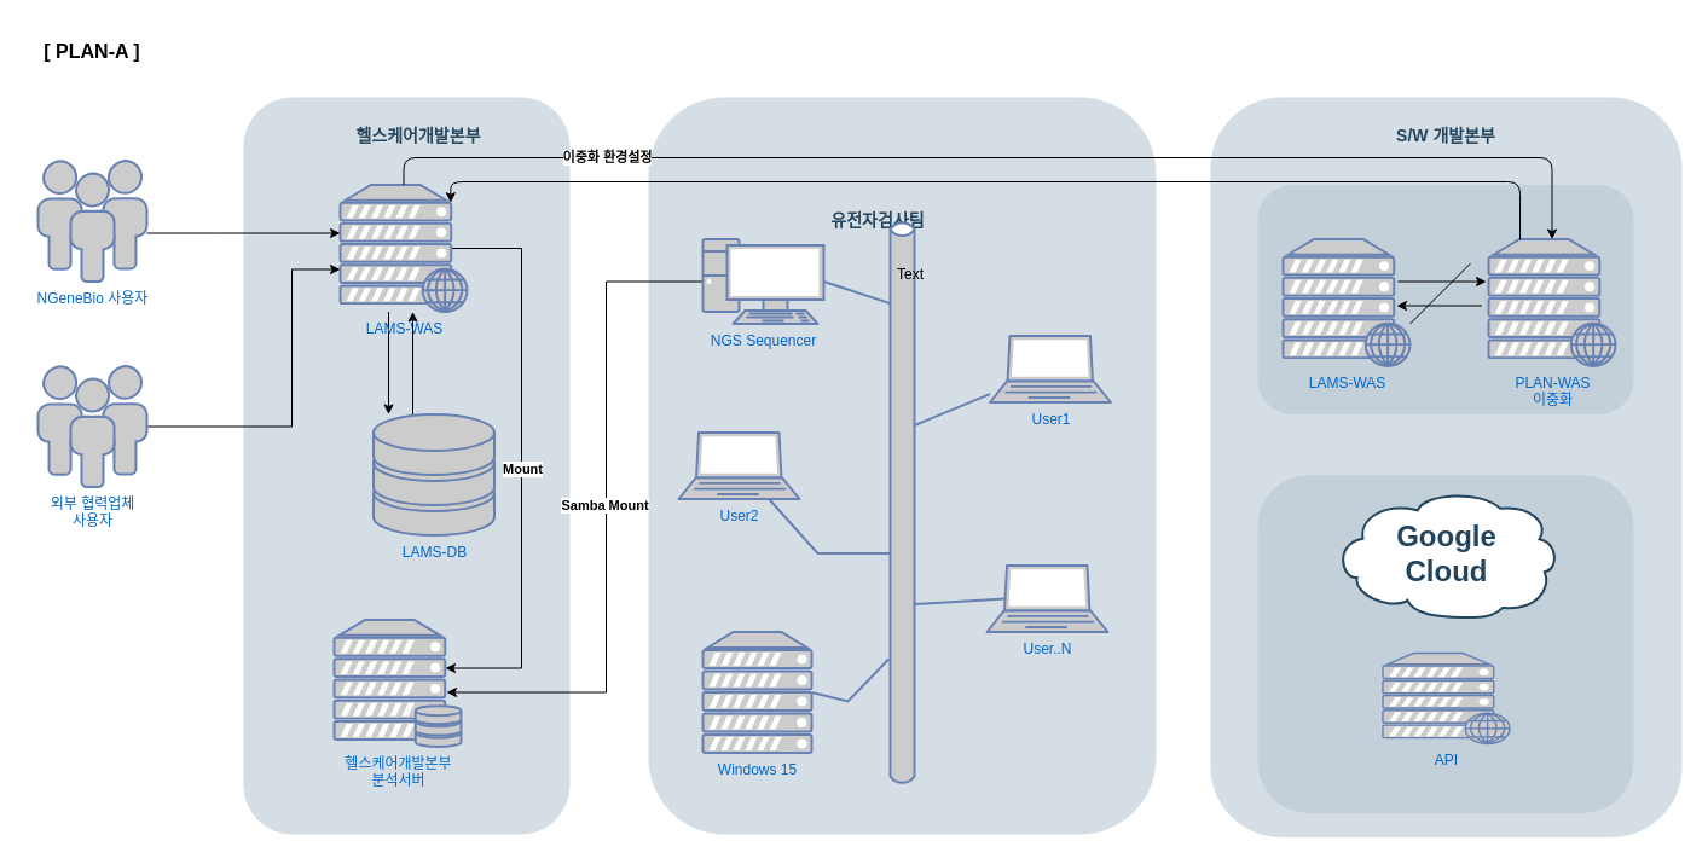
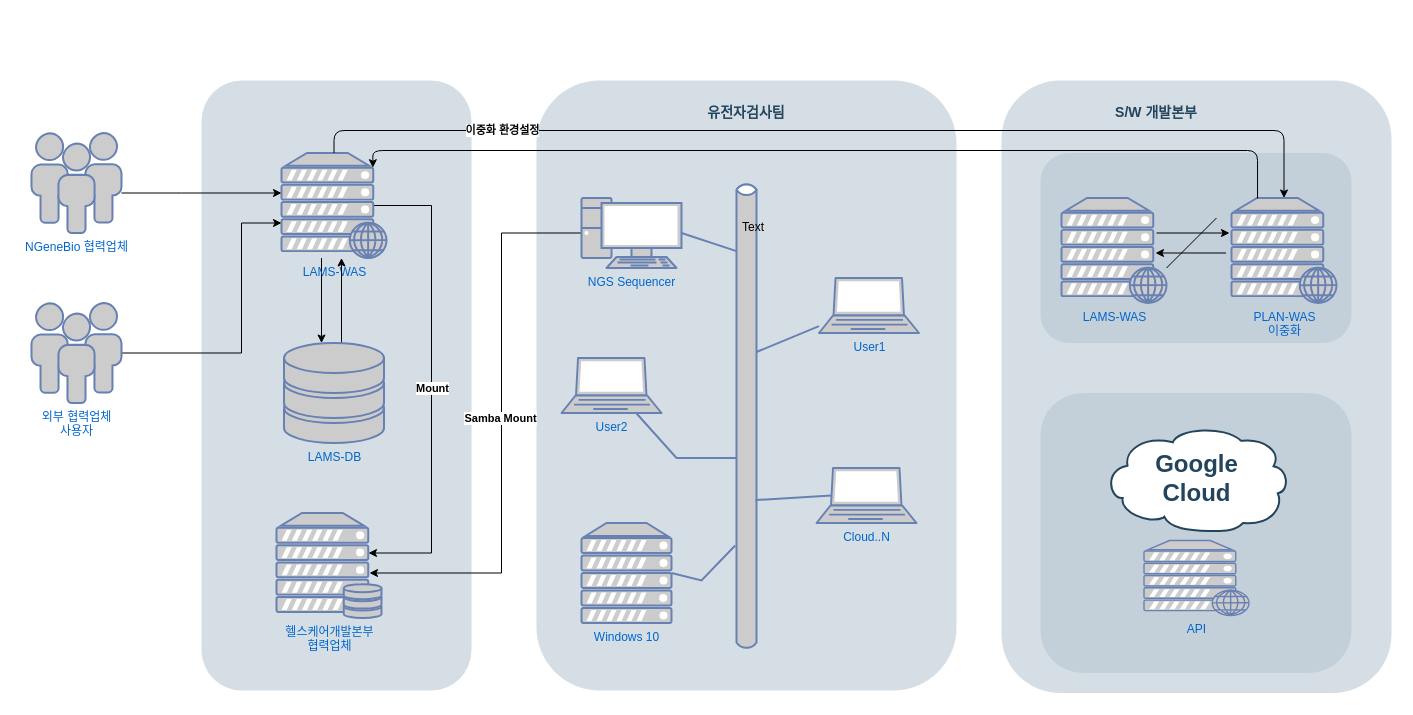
- <mxCell id="45" value="[ PLAN-A ]" style="text;html=1;strokeColor=none;fillColor=none;align=center;verticalAlign=middle;whiteSpace=wrap;rounded=0;fontStyle=1;fontSize=16;" vertex="1" parent="1"><mxGeometry x="20" y="20" width="112" height="43" as="geometry" /></mxCell>
- <mxCell id="18" value="&lt;font color=&quot;#23445d&quot;&gt;헬스케어개발본부&lt;/font&gt;" style="rounded=1;whiteSpace=wrap;html=1;strokeColor=none;fillColor=none;fontSize=14;fontColor=#742B21;align=center;fontStyle=1" vertex="1" parent="1"><mxGeometry x="276" y="102.5" width="140" height="19" as="geometry" /></mxCell>
- <mxCell id="34" value="&lt;font color=&quot;#23445d&quot;&gt;S/W 개발본부&lt;/font&gt;" style="rounded=1;whiteSpace=wrap;html=1;strokeColor=none;fillColor=none;fontSize=14;fontColor=#742B21;align=center;fontStyle=1" vertex="1" parent="1"><mxGeometry x="1126" y="102.5" width="140" height="19" as="geometry" /></mxCell>
+ <mxCell id="34" value="&lt;font color=&quot;#23445d&quot;&gt;S/W 개발본부&lt;/font&gt;" style="rounded=1;whiteSpace=wrap;html=1;strokeColor=none;fillColor=none;fontSize=14;fontColor=#742B21;align=center;fontStyle=1" vertex="1" parent="1"><mxGeometry x="1086" y="102.5" width="140" height="19" as="geometry" /></mxCell>
- <mxCell id="24" value="&lt;font color=&quot;#23445d&quot;&gt;유전자검사팀&lt;/font&gt;" style="rounded=1;whiteSpace=wrap;html=1;strokeColor=none;fillColor=none;fontSize=14;fontColor=#742B21;align=center;fontStyle=1" vertex="1" parent="1"><mxGeometry x="656" y="172.5" width="140" height="19" as="geometry" /></mxCell>
+ <mxCell id="24" value="&lt;font color=&quot;#23445d&quot;&gt;유전자검사팀&lt;/font&gt;" style="rounded=1;whiteSpace=wrap;html=1;strokeColor=none;fillColor=none;fontSize=14;fontColor=#742B21;align=center;fontStyle=1" vertex="1" parent="1"><mxGeometry x="676" y="102.5" width="140" height="19" as="geometry" /></mxCell>
- <mxCell id="20" value="NGeneBio 사용자" style="fontColor=#0066CC;verticalAlign=top;verticalLabelPosition=bottom;labelPosition=center;align=center;html=1;outlineConnect=0;fillColor=#CCCCCC;strokeColor=#6881B3;gradientColor=none;gradientDirection=north;strokeWidth=2;shape=mxgraph.networks.users;" vertex="1" parent="1"><mxGeometry x="31" y="132.5" width="90" height="100" as="geometry" /></mxCell>
+ <mxCell id="20" value="NGeneBio 협력업체" style="fontColor=#0066CC;verticalAlign=top;verticalLabelPosition=bottom;labelPosition=center;align=center;html=1;outlineConnect=0;fillColor=#CCCCCC;strokeColor=#6881B3;gradientColor=none;gradientDirection=north;strokeWidth=2;shape=mxgraph.networks.users;" vertex="1" parent="1"><mxGeometry x="31" y="132.5" width="90" height="100" as="geometry" /></mxCell>
- <mxCell id="13" value="LAMS-DB" style="fontColor=#0066CC;verticalAlign=top;verticalLabelPosition=bottom;labelPosition=center;align=center;html=1;outlineConnect=0;fillColor=#CCCCCC;strokeColor=#6881B3;gradientColor=none;gradientDirection=north;strokeWidth=2;shape=mxgraph.networks.storage;" vertex="1" parent="1"><mxGeometry x="308.5" y="342.5" width="100" height="100" as="geometry" /></mxCell>
+ <mxCell id="13" value="LAMS-DB" style="fontColor=#0066CC;verticalAlign=top;verticalLabelPosition=bottom;labelPosition=center;align=center;html=1;outlineConnect=0;fillColor=#CCCCCC;strokeColor=#6881B3;gradientColor=none;gradientDirection=north;strokeWidth=2;shape=mxgraph.networks.storage;" vertex="1" parent="1"><mxGeometry x="283.5" y="342.5" width="100" height="100" as="geometry" /></mxCell>
- <mxCell id="35" value="Google&lt;br&gt;Cloud" style="shape=mxgraph.cisco.storage.cloud;html=1;dashed=0;strokeColor=#23445D;fillColor=#ffffff;strokeWidth=2;fontFamily=Helvetica;fontSize=24;fontColor=#23445D;align=center;fontStyle=1" vertex="1" parent="1"><mxGeometry x="1103" y="405" width="186" height="106" as="geometry" /></mxCell>
+ <mxCell id="35" value="Google&lt;br&gt;Cloud" style="shape=mxgraph.cisco.storage.cloud;html=1;dashed=0;strokeColor=#23445D;fillColor=#ffffff;strokeWidth=2;fontFamily=Helvetica;fontSize=24;fontColor=#23445D;align=center;fontStyle=1" vertex="1" parent="1"><mxGeometry x="1103" y="425" width="186" height="106" as="geometry" /></mxCell>
- <mxCell id="27" value="User..N" style="fontColor=#0066CC;verticalAlign=top;verticalLabelPosition=bottom;labelPosition=center;align=center;html=1;outlineConnect=0;fillColor=#CCCCCC;strokeColor=#6881B3;gradientColor=none;gradientDirection=north;strokeWidth=2;shape=mxgraph.networks.laptop;" vertex="1" parent="1"><mxGeometry x="816" y="467.5" width="100" height="55" as="geometry" /></mxCell>
+ <mxCell id="27" value="Cloud..N" style="fontColor=#0066CC;verticalAlign=top;verticalLabelPosition=bottom;labelPosition=center;align=center;html=1;outlineConnect=0;fillColor=#CCCCCC;strokeColor=#6881B3;gradientColor=none;gradientDirection=north;strokeWidth=2;shape=mxgraph.networks.laptop;" vertex="1" parent="1"><mxGeometry x="816" y="467.5" width="100" height="55" as="geometry" /></mxCell>
- <mxCell id="43" value="Windows 15" style="fontColor=#0066CC;verticalAlign=top;verticalLabelPosition=bottom;labelPosition=center;align=center;html=1;outlineConnect=0;fillColor=#CCCCCC;strokeColor=#6881B3;gradientColor=none;gradientDirection=north;strokeWidth=2;shape=mxgraph.networks.server;" vertex="1" parent="1"><mxGeometry x="581" y="522.5" width="90" height="100" as="geometry" /></mxCell>
+ <mxCell id="43" value="Windows 10" style="fontColor=#0066CC;verticalAlign=top;verticalLabelPosition=bottom;labelPosition=center;align=center;html=1;outlineConnect=0;fillColor=#CCCCCC;strokeColor=#6881B3;gradientColor=none;gradientDirection=north;strokeWidth=2;shape=mxgraph.networks.server;" vertex="1" parent="1"><mxGeometry x="581" y="522.5" width="90" height="100" as="geometry" /></mxCell>
- <mxCell id="7" value="헬스케어개발본부&lt;br&gt;분석서버" style="fontColor=#0066CC;verticalAlign=top;verticalLabelPosition=bottom;labelPosition=center;align=center;html=1;outlineConnect=0;fillColor=#CCCCCC;strokeColor=#6881B3;gradientColor=none;gradientDirection=north;strokeWidth=2;shape=mxgraph.networks.server_storage;" vertex="1" parent="1"><mxGeometry x="276" y="512.5" width="105" height="105" as="geometry" /></mxCell>
+ <mxCell id="7" value="헬스케어개발본부&lt;br&gt;협력업체" style="fontColor=#0066CC;verticalAlign=top;verticalLabelPosition=bottom;labelPosition=center;align=center;html=1;outlineConnect=0;fillColor=#CCCCCC;strokeColor=#6881B3;gradientColor=none;gradientDirection=north;strokeWidth=2;shape=mxgraph.networks.server_storage;" vertex="1" parent="1"><mxGeometry x="276" y="512.5" width="105" height="105" as="geometry" /></mxCell>
